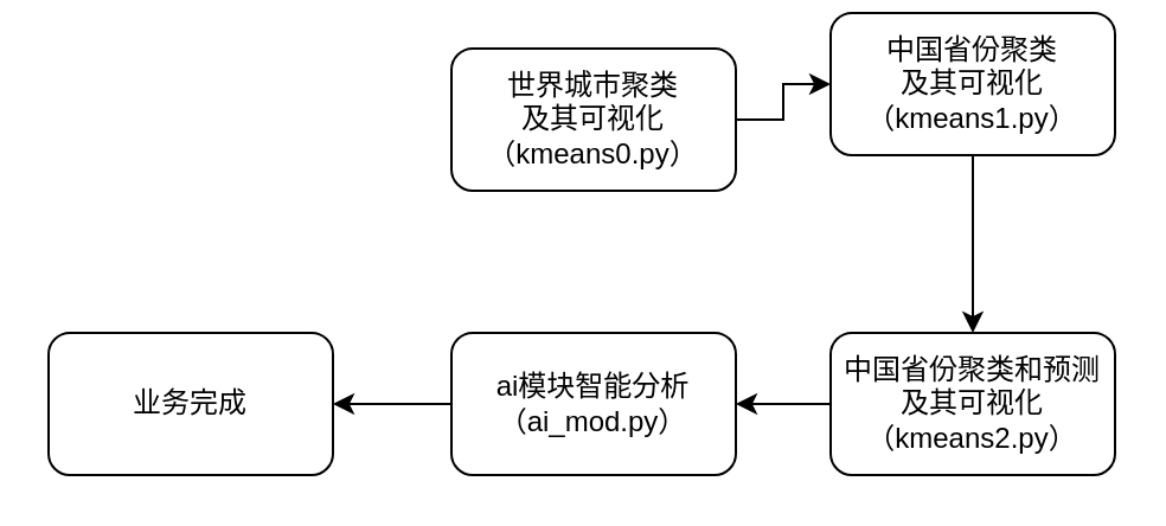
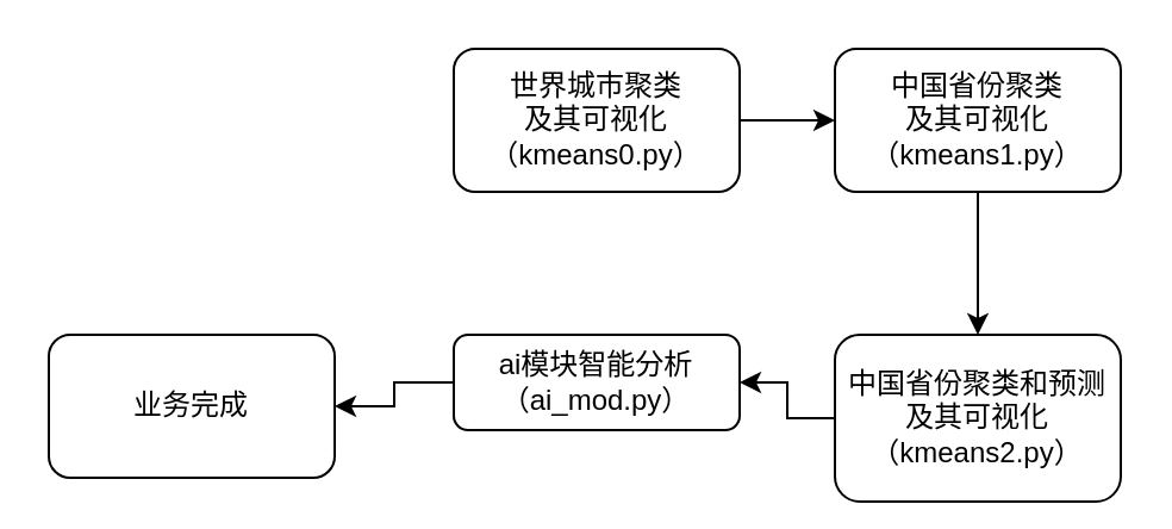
- <mxCell id="5" value="中国省份聚类&lt;div&gt;及其可视化&lt;/div&gt;&lt;div&gt;（kmeans1.py）&lt;/div&gt;" style="rounded=1;whiteSpace=wrap;html=1;" vertex="1" parent="1"><mxGeometry x="350" y="5" width="120" height="60" as="geometry" /></mxCell>
+ <mxCell id="5" value="中国省份聚类&lt;div&gt;及其可视化&lt;/div&gt;&lt;div&gt;（kmeans1.py）&lt;/div&gt;" style="rounded=1;whiteSpace=wrap;html=1;" vertex="1" parent="1"><mxGeometry x="350" y="20" width="120" height="60" as="geometry" /></mxCell>
- <mxCell id="9" value="ai模块智能分析&lt;div&gt;（ai_mod.py）&lt;/div&gt;" style="rounded=1;whiteSpace=wrap;html=1;" vertex="1" parent="1"><mxGeometry x="190" y="140" width="120" height="60" as="geometry" /></mxCell>
+ <mxCell id="9" value="ai模块智能分析&lt;div&gt;（ai_mod.py）&lt;/div&gt;" style="rounded=1;whiteSpace=wrap;html=1;" vertex="1" parent="1"><mxGeometry x="190" y="140" width="120" height="40" as="geometry" /></mxCell>
- <mxCell id="7" value="中国省份聚类和预测&lt;div&gt;及其可视化&lt;/div&gt;&lt;div&gt;（kmeans2.py）&lt;/div&gt;" style="rounded=1;whiteSpace=wrap;html=1;" vertex="1" parent="1"><mxGeometry x="350" y="140" width="120" height="60" as="geometry" /></mxCell>
+ <mxCell id="7" value="中国省份聚类和预测&lt;div&gt;及其可视化&lt;/div&gt;&lt;div&gt;（kmeans2.py）&lt;/div&gt;" style="rounded=1;whiteSpace=wrap;html=1;" vertex="1" parent="1"><mxGeometry x="350" y="140" width="120" height="70" as="geometry" /></mxCell>
